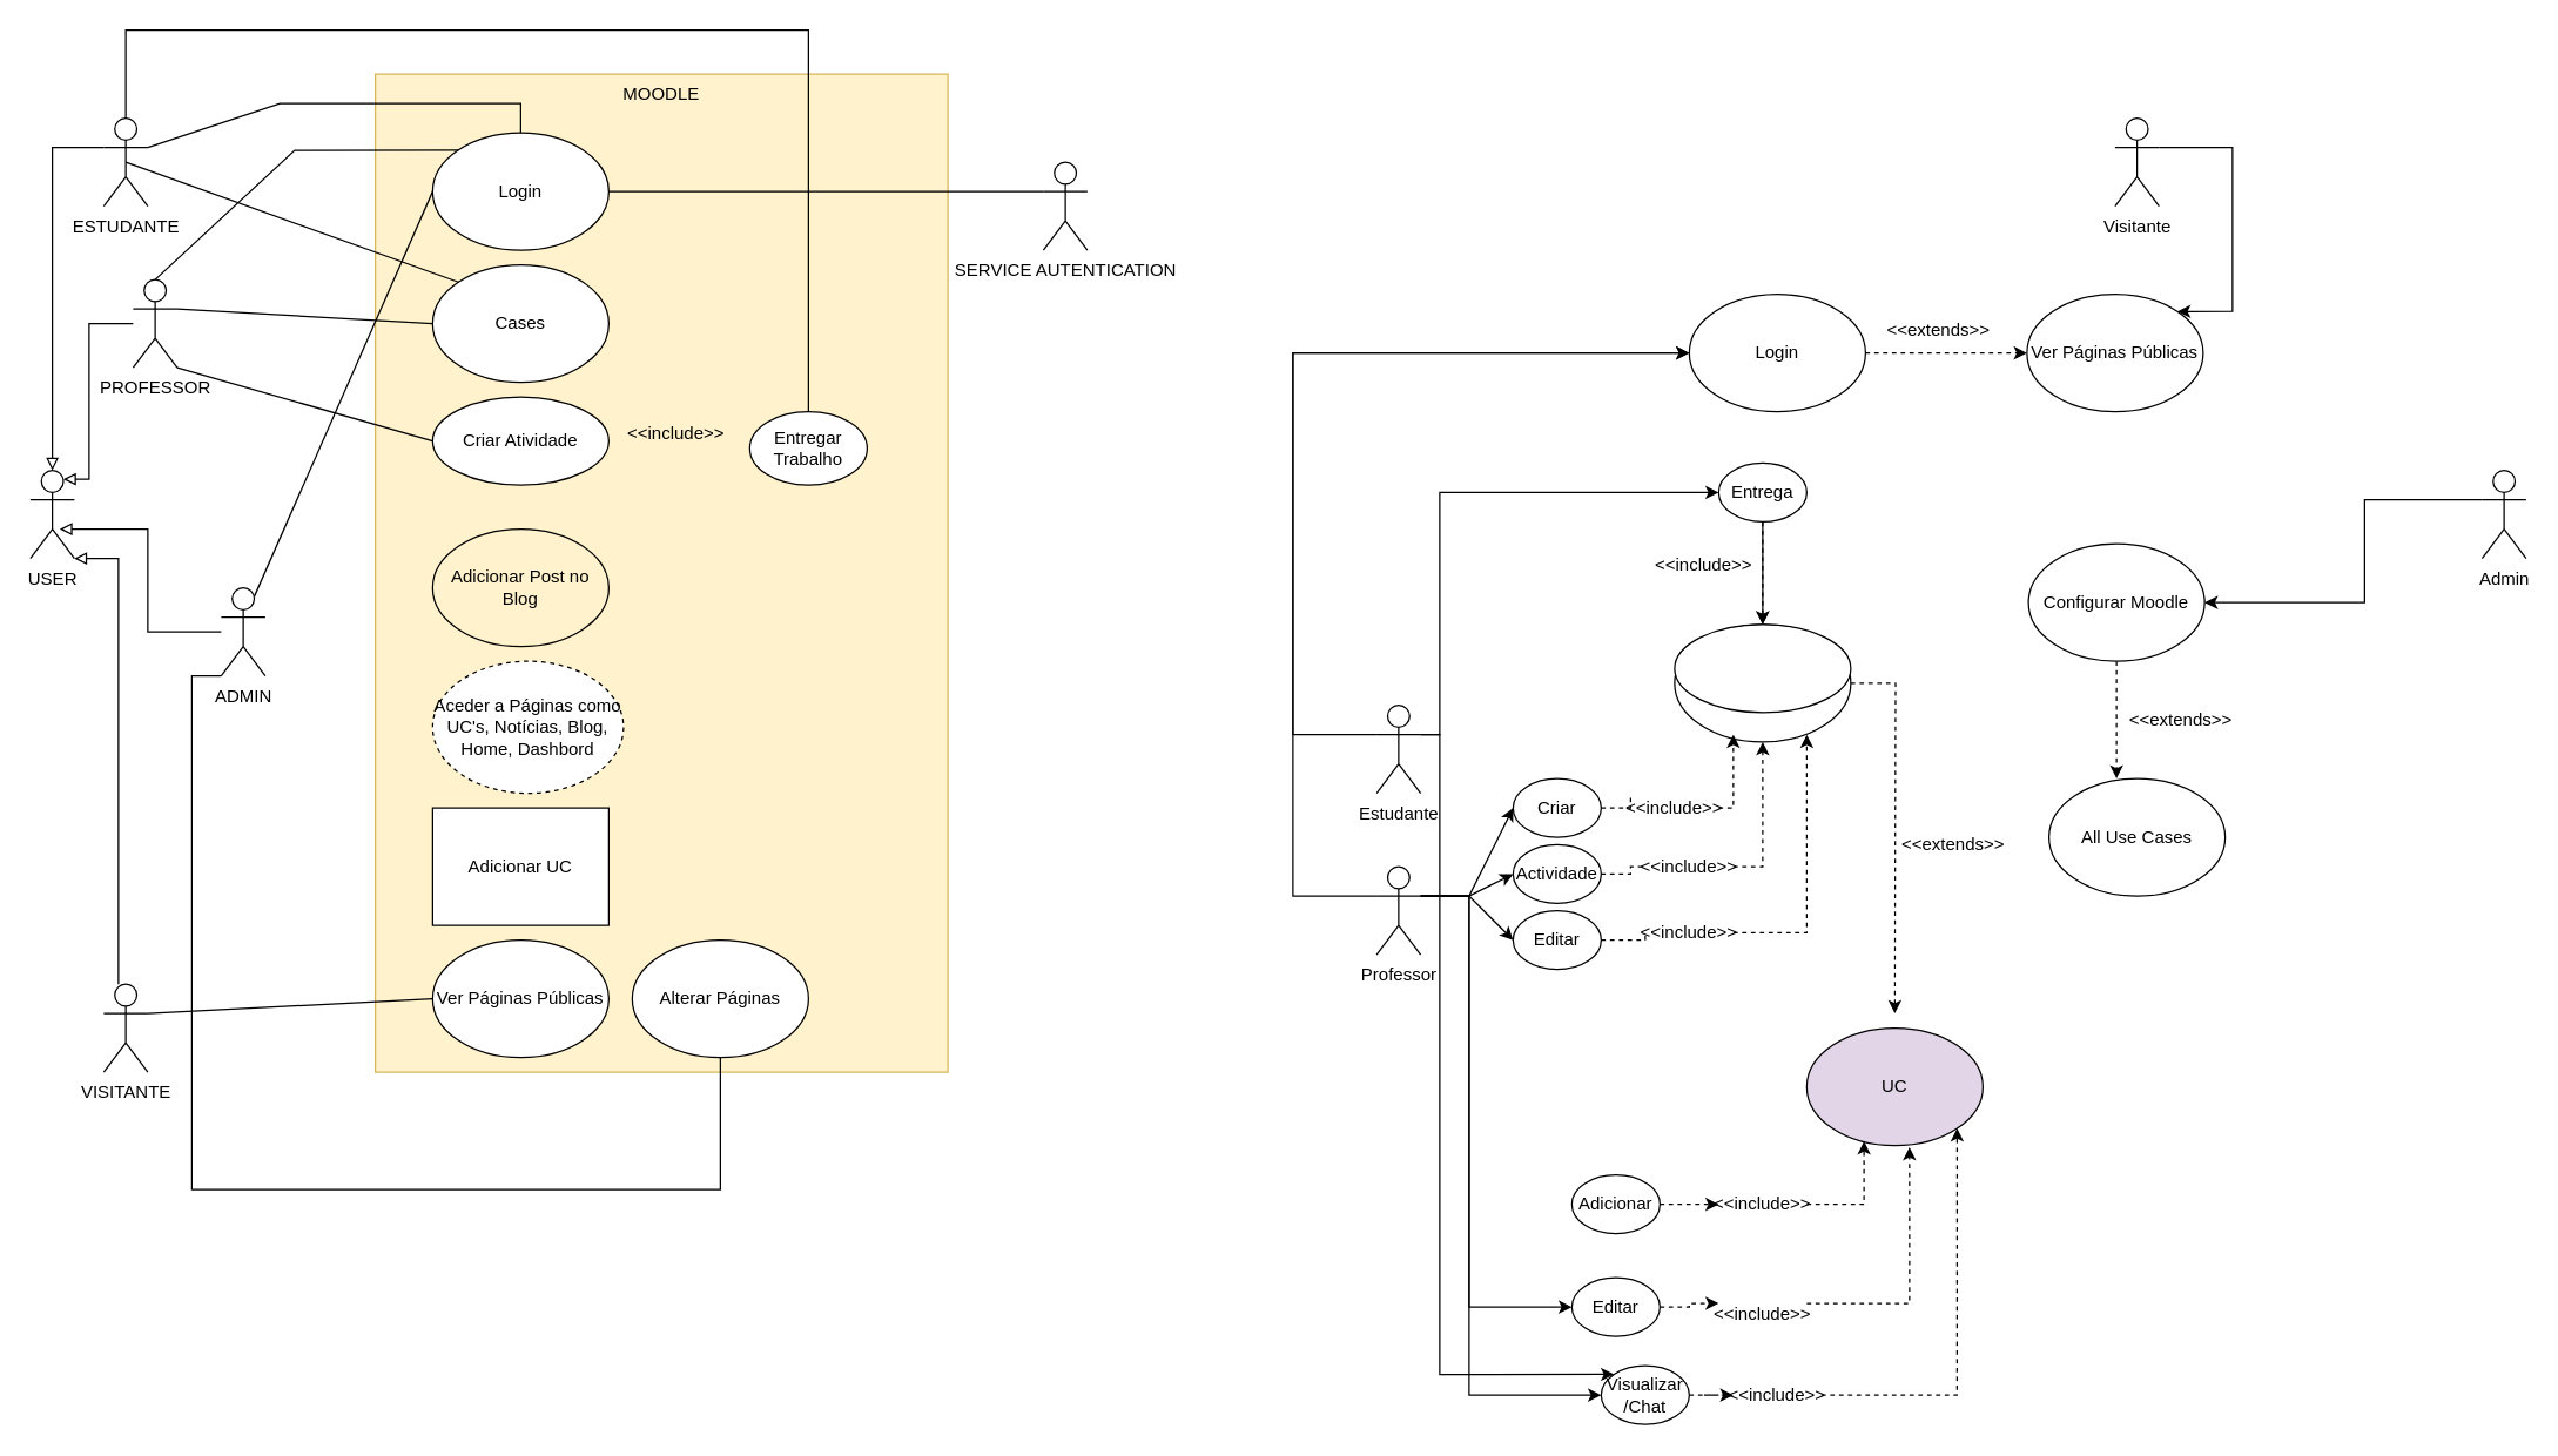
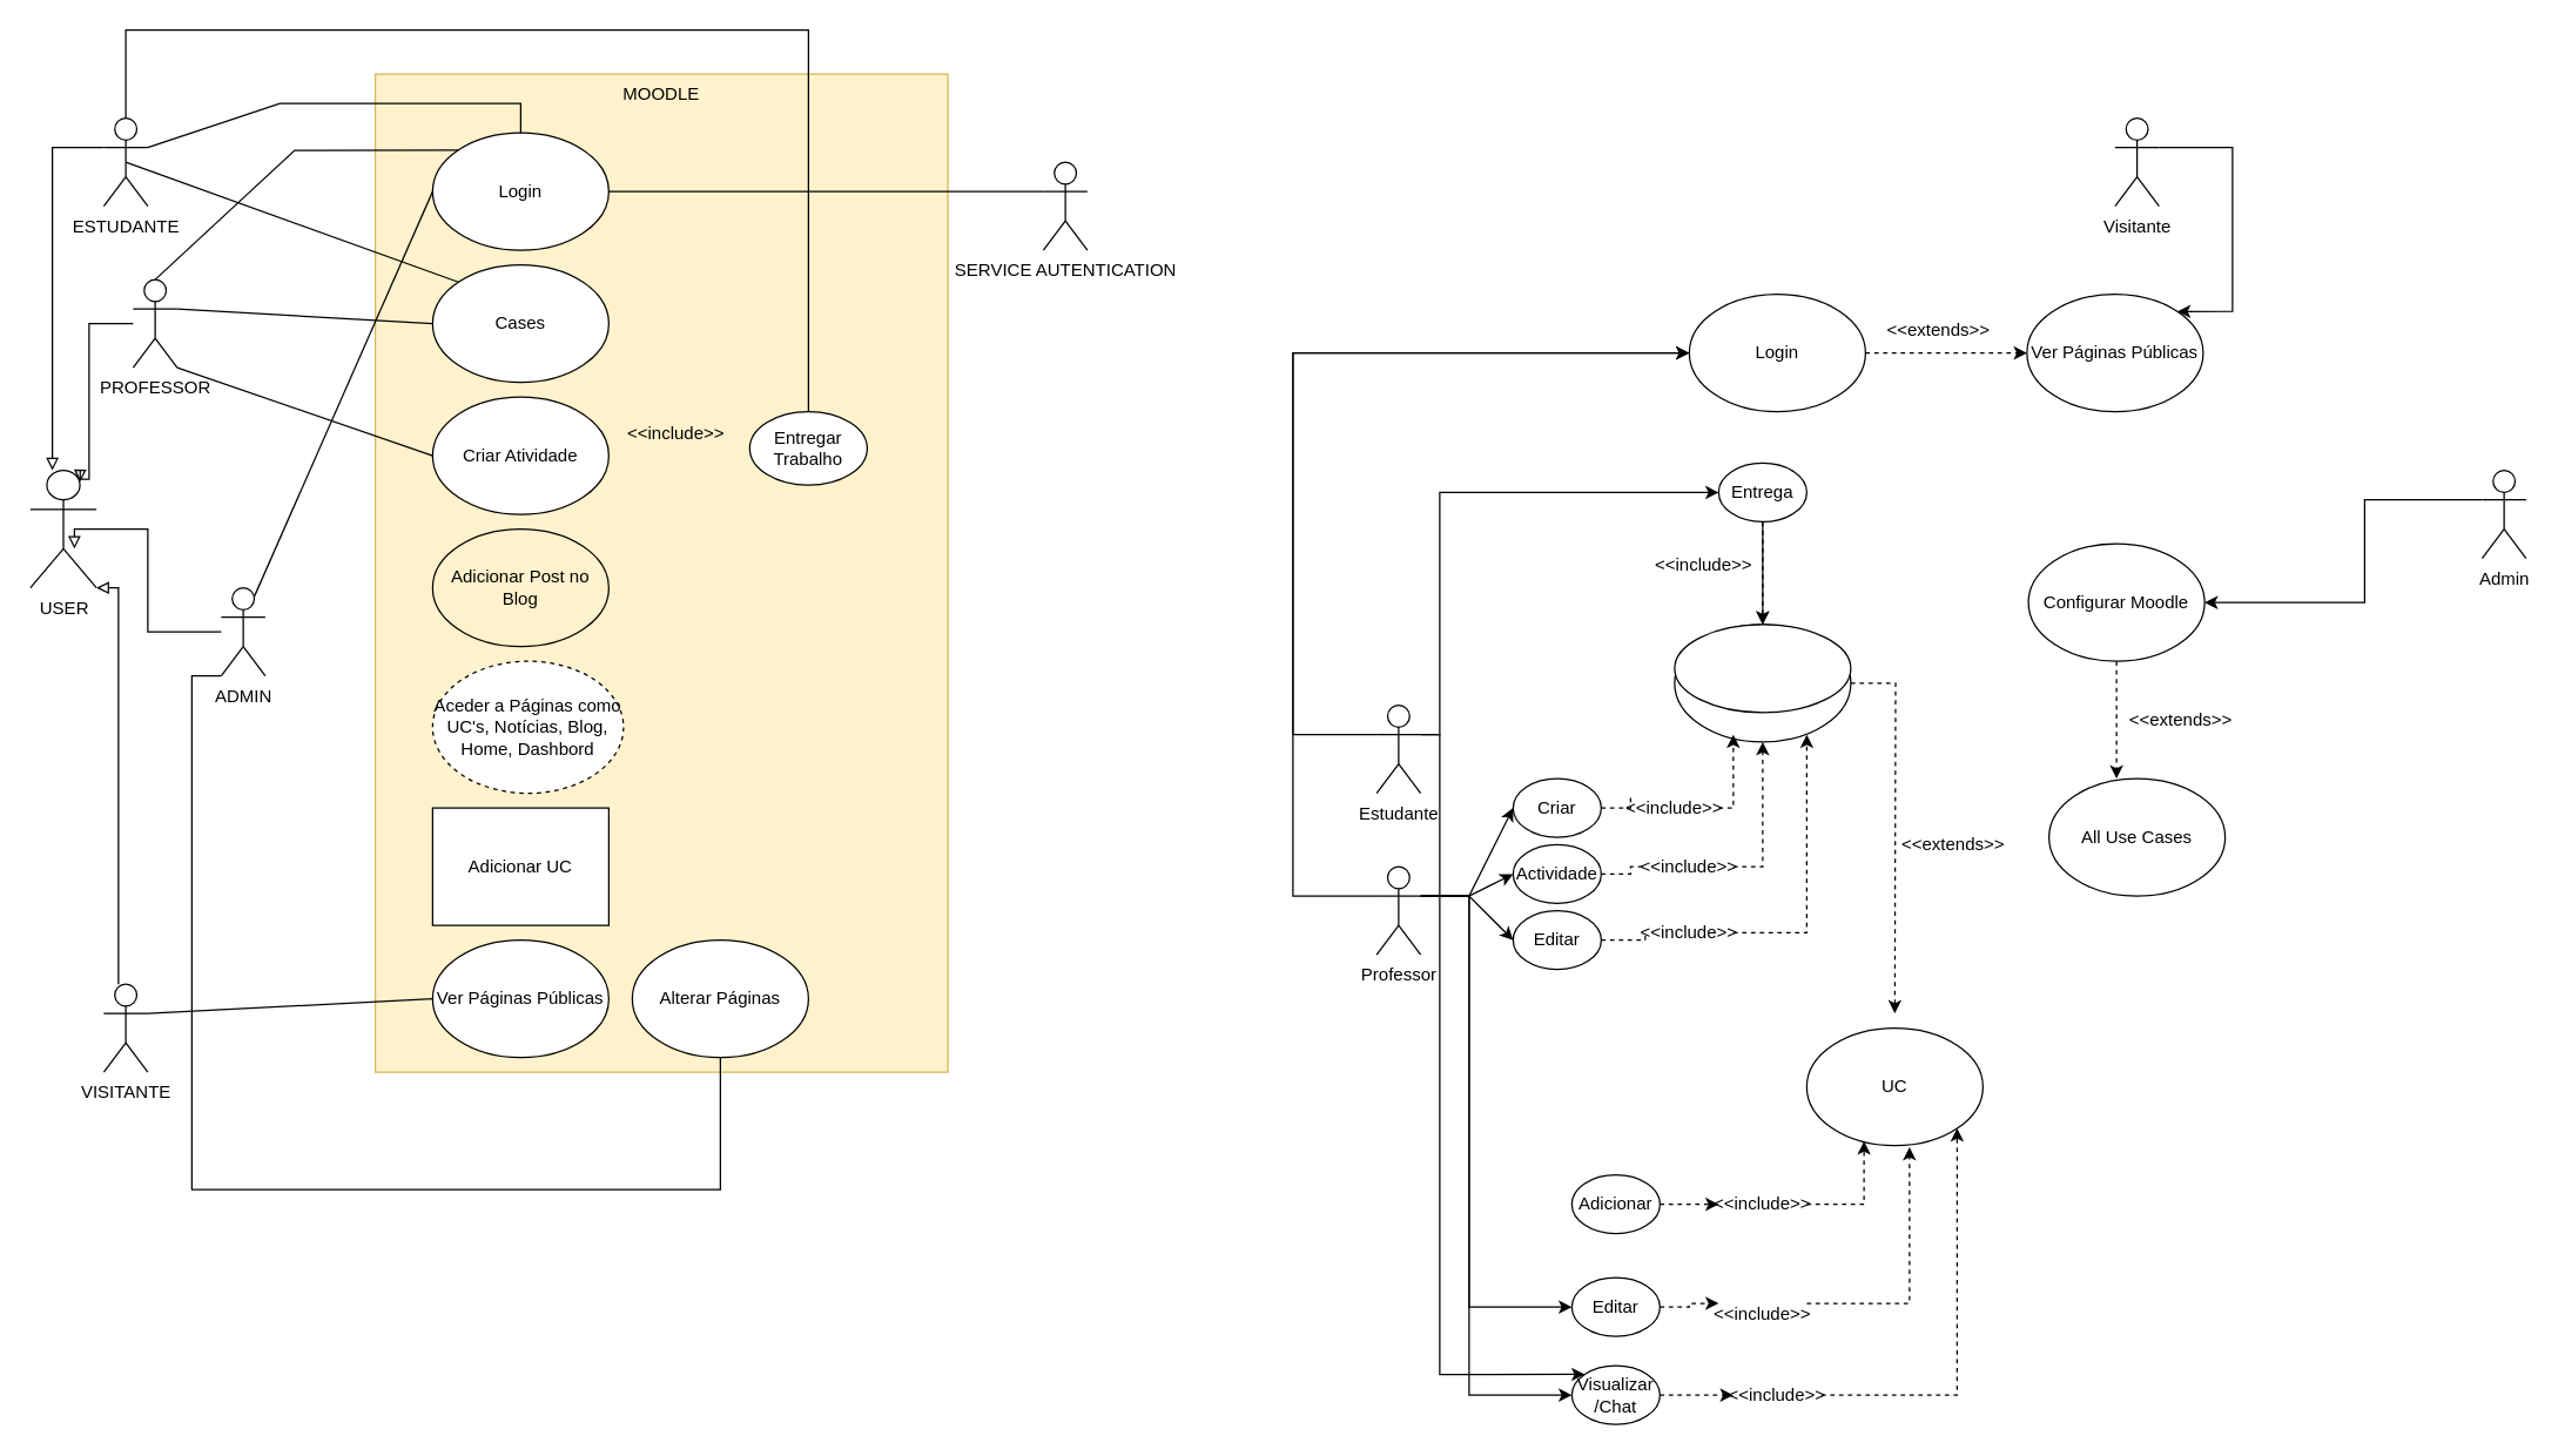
- <mxCell id="18" value="Criar Atividade" style="ellipse;whiteSpace=wrap;html=1;" parent="1" vertex="1"><mxGeometry x="294" y="270" width="120" height="60" as="geometry" /></mxCell>
+ <mxCell id="18" value="Criar Atividade" style="ellipse;whiteSpace=wrap;html=1;" parent="1" vertex="1"><mxGeometry x="294" y="270" width="120" height="80" as="geometry" /></mxCell>
- <mxCell id="9" value="&lt;div&gt;USER&lt;/div&gt;&lt;div&gt;&lt;br&gt;&lt;/div&gt;" style="shape=umlActor;verticalLabelPosition=bottom;verticalAlign=top;html=1;outlineConnect=0;" parent="1" vertex="1"><mxGeometry x="20" y="320" width="30" height="60" as="geometry" /></mxCell>
+ <mxCell id="9" value="&lt;div&gt;USER&lt;/div&gt;&lt;div&gt;&lt;br&gt;&lt;/div&gt;" style="shape=umlActor;verticalLabelPosition=bottom;verticalAlign=top;html=1;outlineConnect=0;" parent="1" vertex="1"><mxGeometry x="20" y="320" width="45" height="80" as="geometry" /></mxCell>
- <mxCell id="52" value="UC" style="ellipse;whiteSpace=wrap;html=1;fillColor=#e1d5e7;" parent="1" vertex="1"><mxGeometry x="1230" y="700" width="120" height="80" as="geometry" /></mxCell>
+ <mxCell id="52" value="UC" style="ellipse;whiteSpace=wrap;html=1;" parent="1" vertex="1"><mxGeometry x="1230" y="700" width="120" height="80" as="geometry" /></mxCell>
- <mxCell id="62" value="Visualizar&lt;br&gt;/Chat" style="ellipse;whiteSpace=wrap;html=1;" parent="1" vertex="1"><mxGeometry x="1090" y="930" width="60" height="40" as="geometry" /></mxCell>
+ <mxCell id="62" value="Visualizar&lt;br&gt;/Chat" style="ellipse;whiteSpace=wrap;html=1;" parent="1" vertex="1"><mxGeometry x="1070" y="930" width="60" height="40" as="geometry" /></mxCell>
